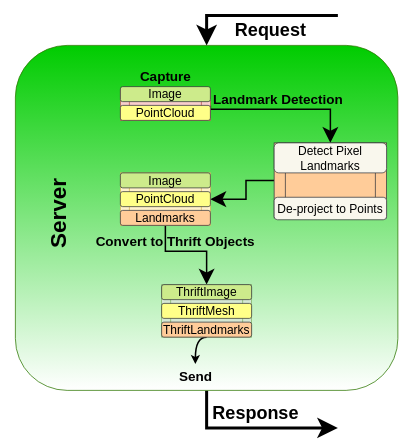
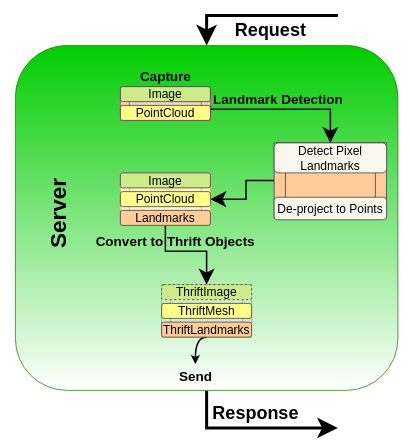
- <mxCell id="22" value="&lt;font style=&quot;font-size: 16px&quot;&gt;ThriftImage&lt;/font&gt;" style="rounded=1;whiteSpace=wrap;html=1;fillColor=#cdeb8b;strokeColor=#36393d;" parent="1" vertex="1"><mxGeometry x="215" y="379" width="120" height="20" as="geometry" /></mxCell>
+ <mxCell id="22" value="&lt;font style=&quot;font-size: 16px&quot;&gt;ThriftImage&lt;/font&gt;" style="rounded=1;whiteSpace=wrap;html=1;fillColor=#cdeb8b;strokeColor=#36393d;dashed=1;" parent="1" vertex="1"><mxGeometry x="215" y="379" width="120" height="20" as="geometry" /></mxCell>
